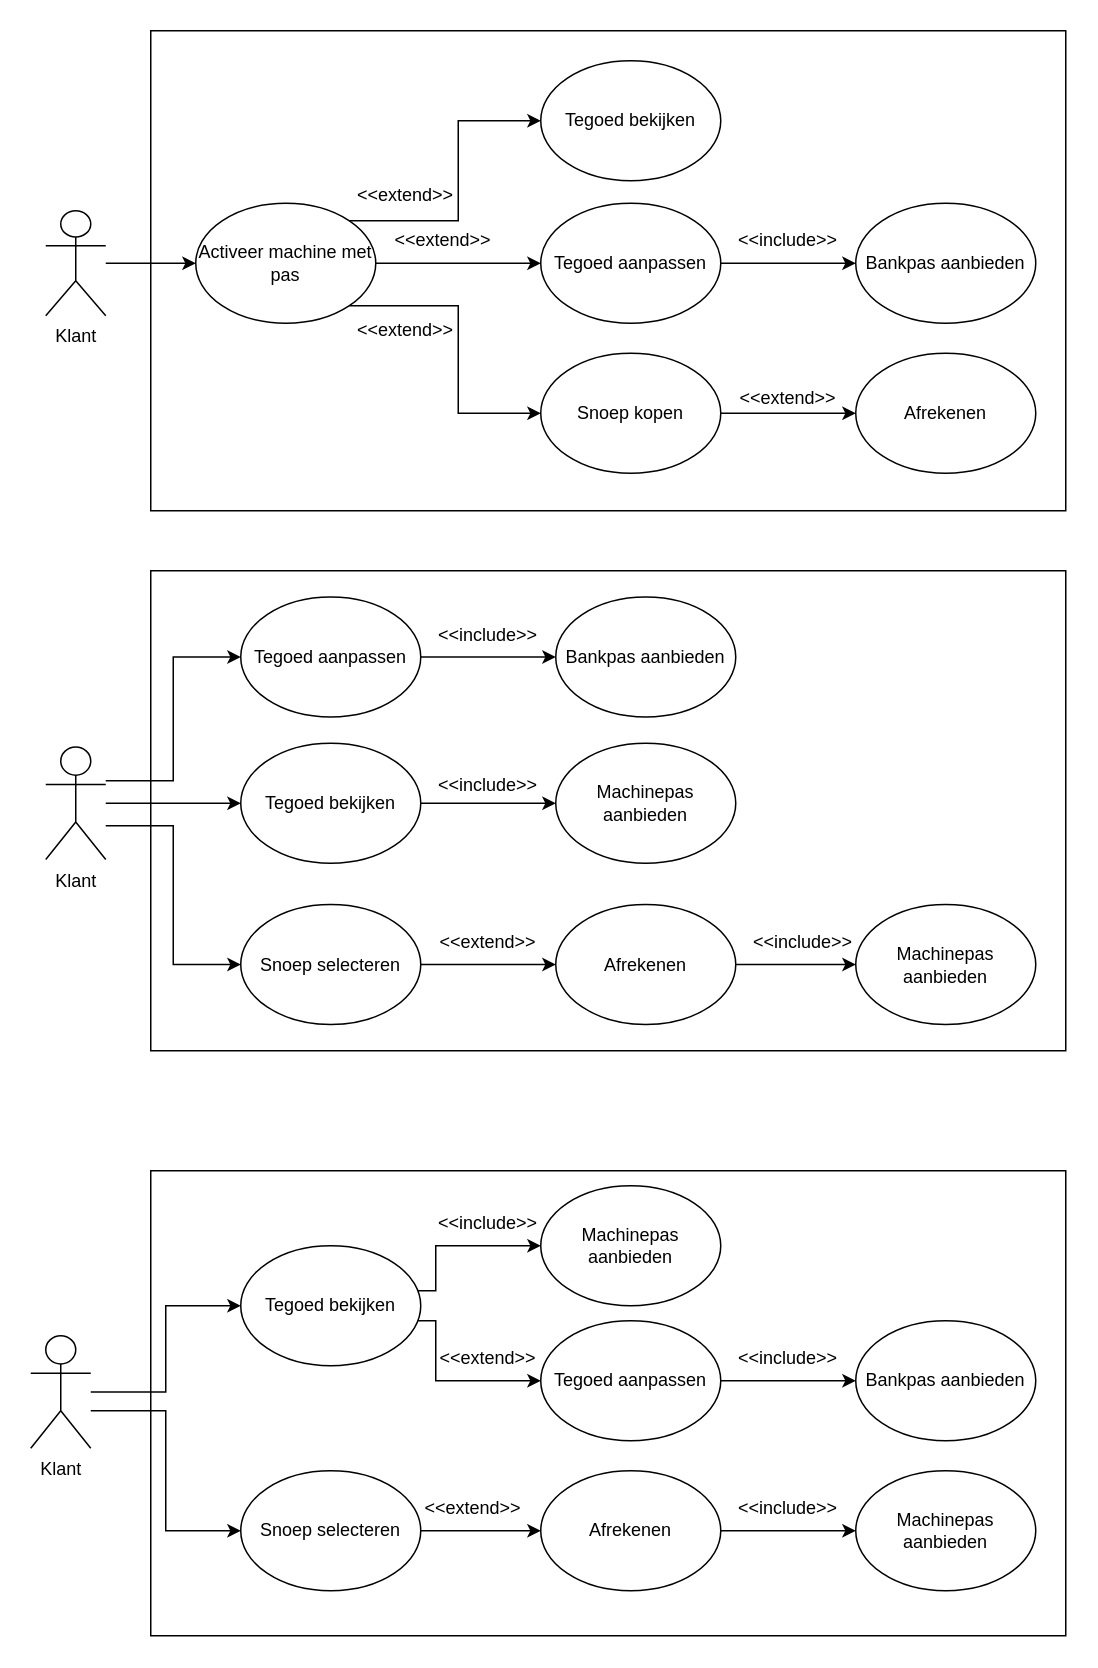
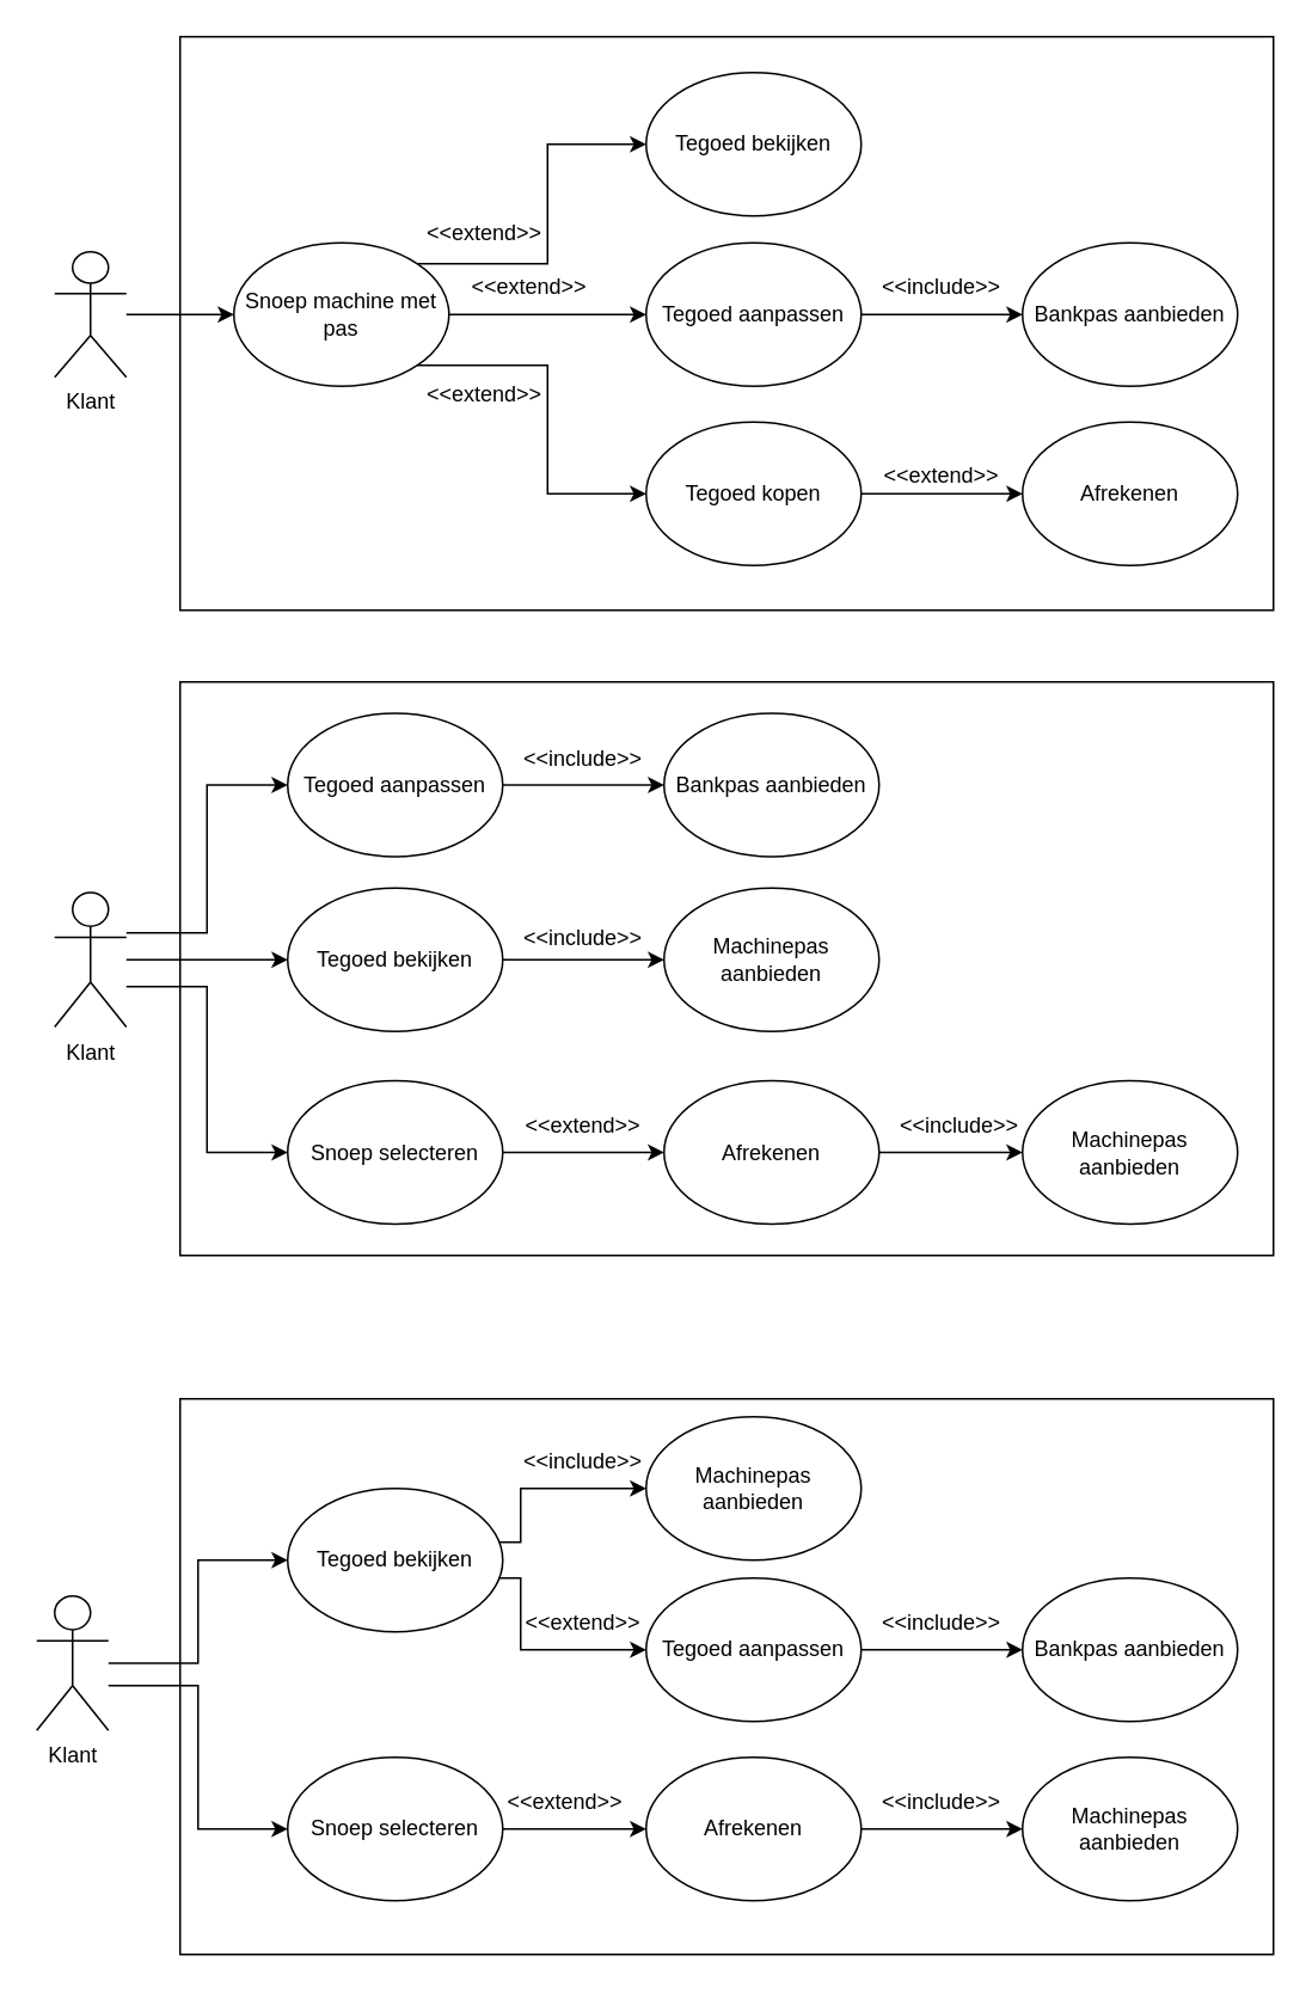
- <mxCell id="10" value="Activeer machine met pas" style="ellipse;whiteSpace=wrap;html=1;" parent="1" vertex="1"><mxGeometry x="130" y="135" width="120" height="80" as="geometry" /></mxCell>
+ <mxCell id="10" value="Snoep machine met pas" style="ellipse;whiteSpace=wrap;html=1;" parent="1" vertex="1"><mxGeometry x="130" y="135" width="120" height="80" as="geometry" /></mxCell>
- <mxCell id="14" value="Snoep kopen" style="ellipse;whiteSpace=wrap;html=1;" parent="1" vertex="1"><mxGeometry x="360" y="235" width="120" height="80" as="geometry" /></mxCell>
+ <mxCell id="14" value="Tegoed kopen" style="ellipse;whiteSpace=wrap;html=1;" parent="1" vertex="1"><mxGeometry x="360" y="235" width="120" height="80" as="geometry" /></mxCell>
